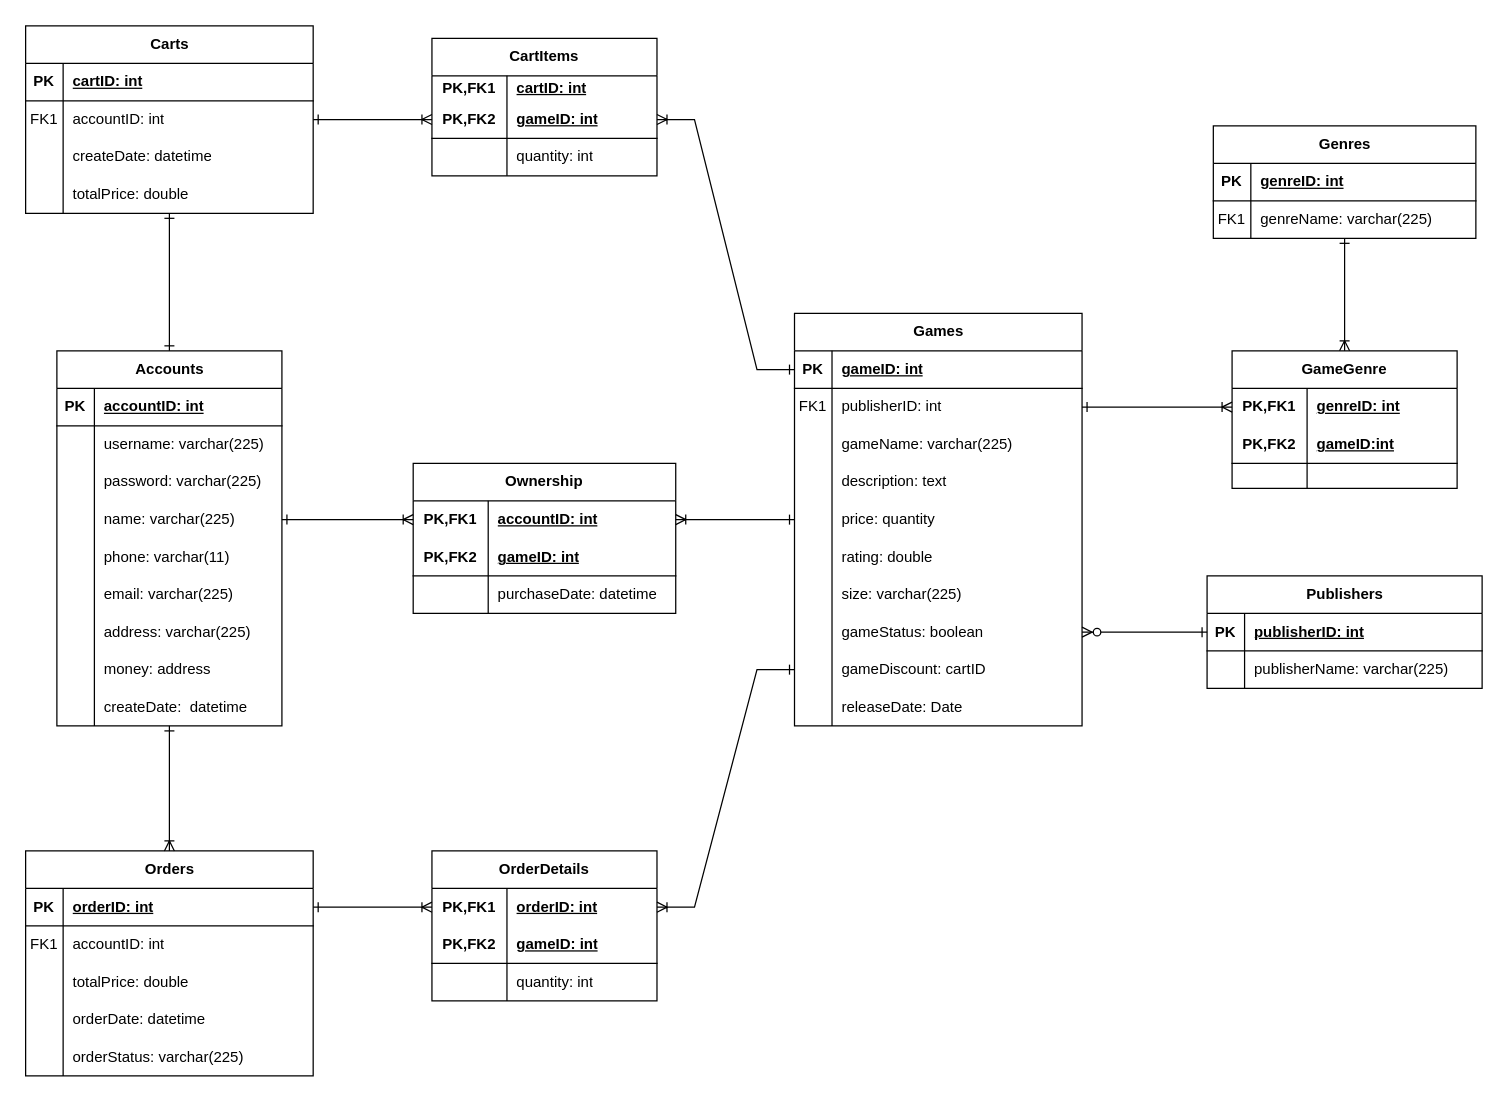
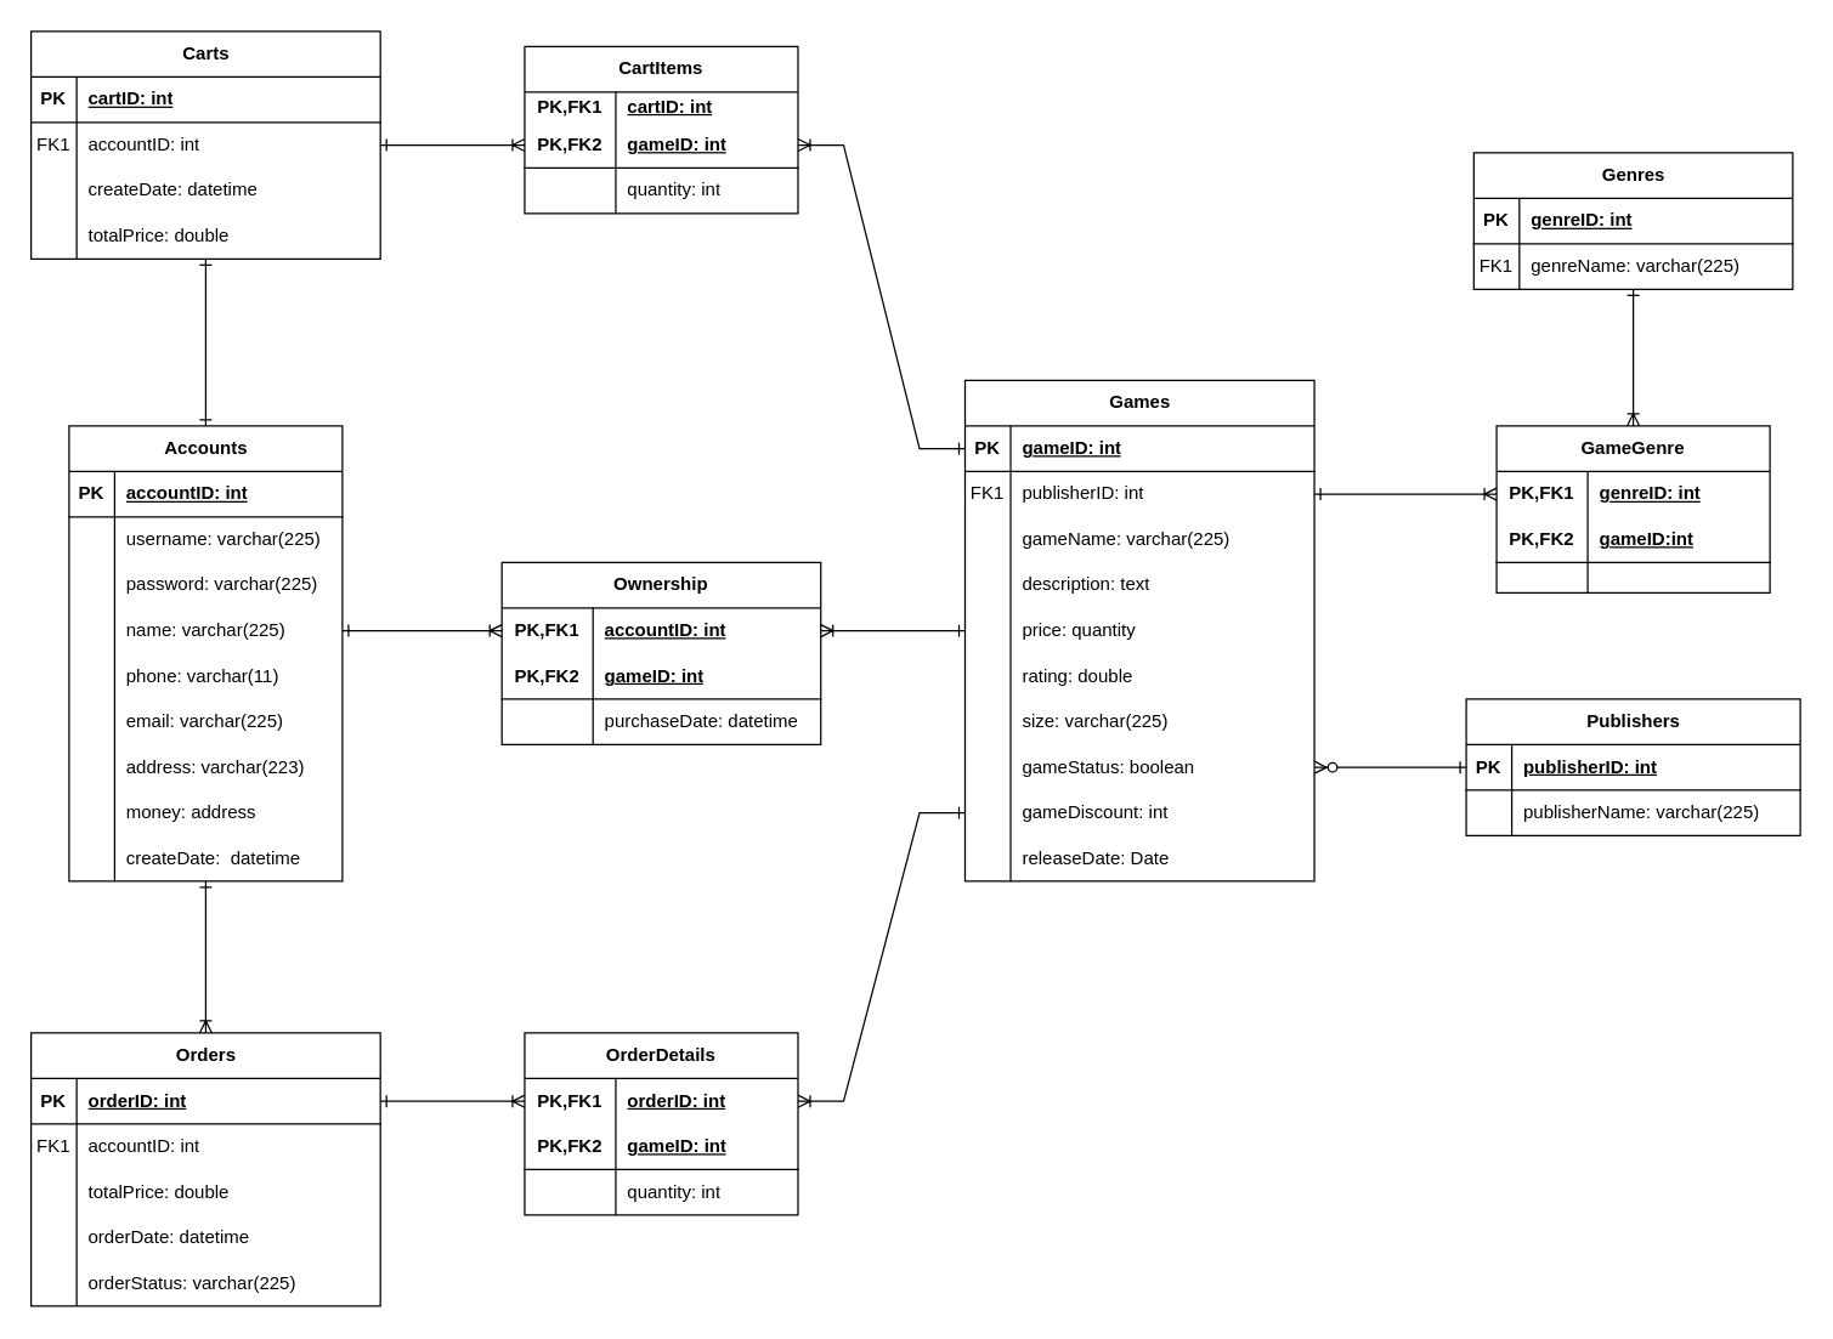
- <mxCell id="23" value="address: varchar(225)" style="shape=partialRectangle;connectable=0;fillColor=none;top=0;left=0;bottom=0;right=0;align=left;spacingLeft=6;overflow=hidden;whiteSpace=wrap;html=1;" vertex="1" parent="21"><mxGeometry x="30" width="150" height="30" as="geometry"><mxRectangle width="150" height="30" as="alternateBounds" /></mxGeometry></mxCell>
+ <mxCell id="23" value="address: varchar(223)" style="shape=partialRectangle;connectable=0;fillColor=none;top=0;left=0;bottom=0;right=0;align=left;spacingLeft=6;overflow=hidden;whiteSpace=wrap;html=1;" vertex="1" parent="21"><mxGeometry x="30" width="150" height="30" as="geometry"><mxRectangle width="150" height="30" as="alternateBounds" /></mxGeometry></mxCell>
- <mxCell id="73" value="gameDiscount: cartID" style="shape=partialRectangle;connectable=0;fillColor=none;top=0;left=0;bottom=0;right=0;align=left;spacingLeft=6;overflow=hidden;whiteSpace=wrap;html=1;" vertex="1" parent="71"><mxGeometry x="30" width="200" height="30" as="geometry"><mxRectangle width="200" height="30" as="alternateBounds" /></mxGeometry></mxCell>
+ <mxCell id="73" value="gameDiscount: int" style="shape=partialRectangle;connectable=0;fillColor=none;top=0;left=0;bottom=0;right=0;align=left;spacingLeft=6;overflow=hidden;whiteSpace=wrap;html=1;" vertex="1" parent="71"><mxGeometry x="30" width="200" height="30" as="geometry"><mxRectangle width="200" height="30" as="alternateBounds" /></mxGeometry></mxCell>
